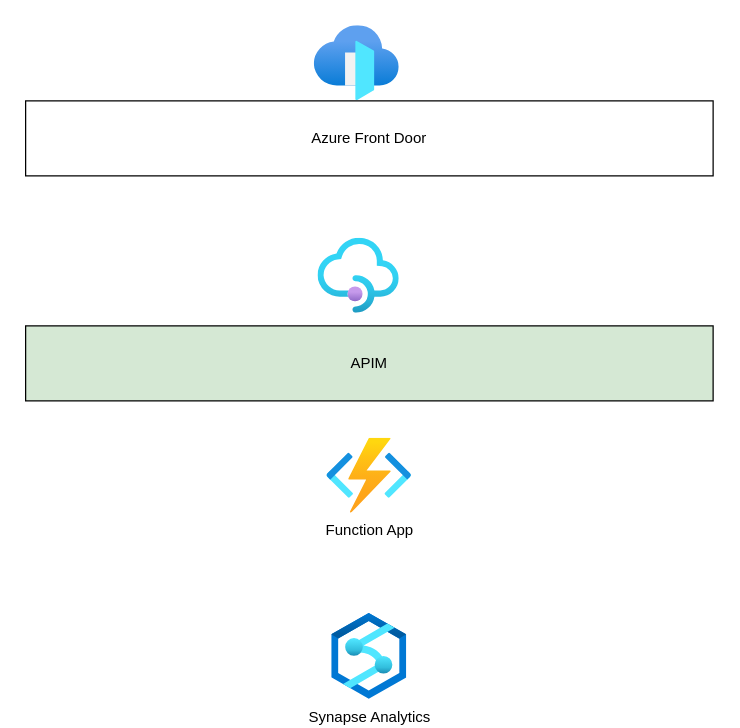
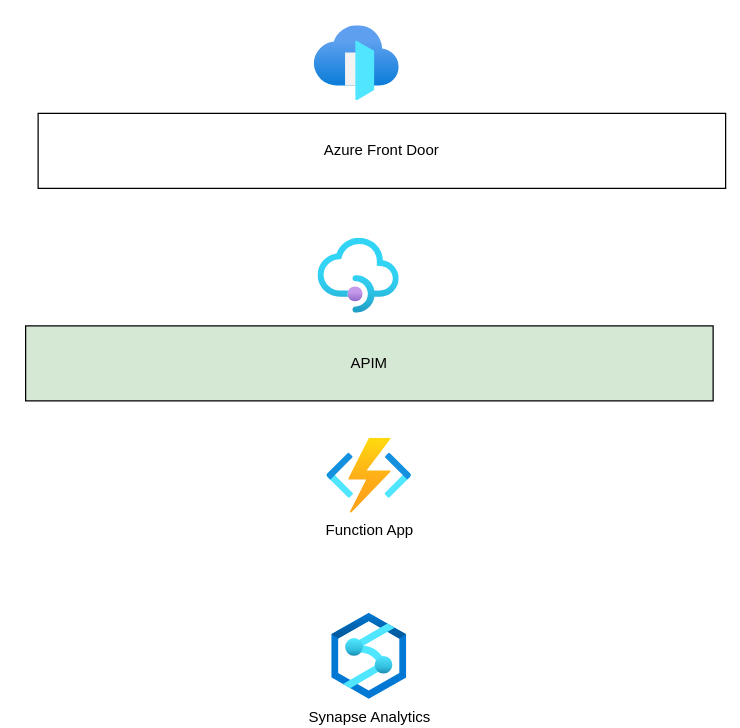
- <mxCell id="6" value="Azure Front Door" style="rounded=0;whiteSpace=wrap;html=1;" vertex="1" parent="1"><mxGeometry x="20" y="80" width="550" height="60" as="geometry" /></mxCell>
+ <mxCell id="6" value="Azure Front Door" style="rounded=0;whiteSpace=wrap;html=1;" vertex="1" parent="1"><mxGeometry x="30" y="90" width="550" height="60" as="geometry" /></mxCell>
